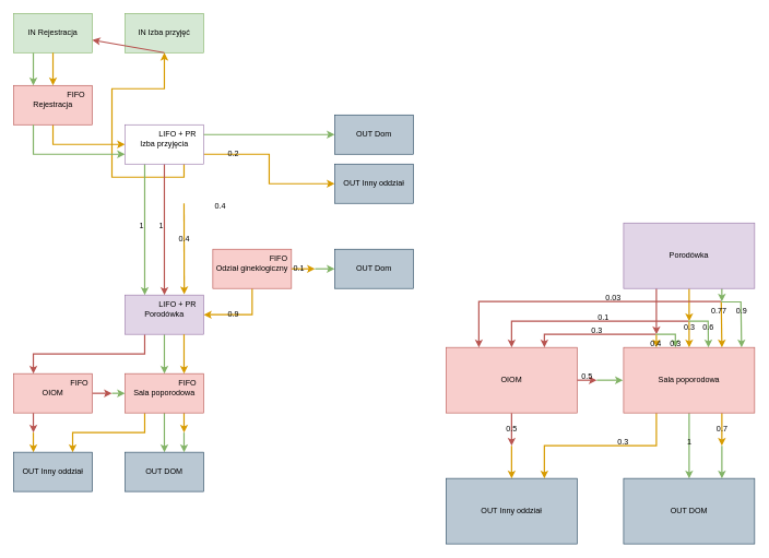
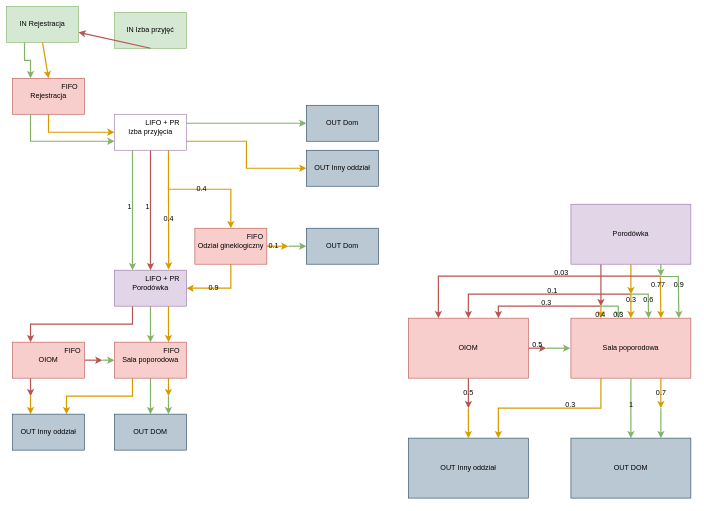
- <mxCell id="3" value="IN Rejestracja" style="rounded=0;whiteSpace=wrap;html=1;fillColor=#d5e8d4;strokeColor=#82b366;" parent="1" vertex="1"><mxGeometry x="20" y="20" width="120" height="60" as="geometry" /></mxCell>
+ <mxCell id="3" value="IN Rejestracja" style="rounded=0;whiteSpace=wrap;html=1;fillColor=#d5e8d4;strokeColor=#82b366;" parent="1" vertex="1"><mxGeometry x="10" y="10" width="120" height="60" as="geometry" /></mxCell>
- <mxCell id="9" style="edgeStyle=orthogonalEdgeStyle;rounded=0;orthogonalLoop=1;jettySize=auto;html=1;exitX=0.75;exitY=1;exitDx=0;exitDy=0;strokeWidth=2;fillColor=#ffe6cc;strokeColor=#d79b00;" parent="1" source="12" target="7" edge="1"><mxGeometry relative="1" as="geometry" /></mxCell>
+ <mxCell id="9" style="edgeStyle=orthogonalEdgeStyle;rounded=0;orthogonalLoop=1;jettySize=auto;html=1;exitX=0.75;exitY=1;exitDx=0;exitDy=0;entryX=0.5;entryY=0;entryDx=0;entryDy=0;strokeWidth=2;fillColor=#ffe6cc;strokeColor=#d79b00;" parent="1" source="12" target="17" edge="1"><mxGeometry relative="1" as="geometry" /></mxCell>
- <mxCell id="47" value="0.2" style="text;html=1;align=center;verticalAlign=middle;resizable=0;points=[];autosize=1;strokeColor=none;fillColor=none;" vertex="1" parent="1"><mxGeometry x="335" y="220" width="40" height="30" as="geometry" /></mxCell>
